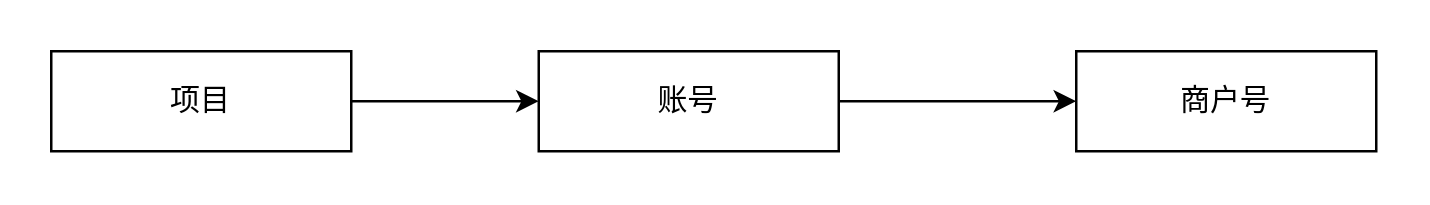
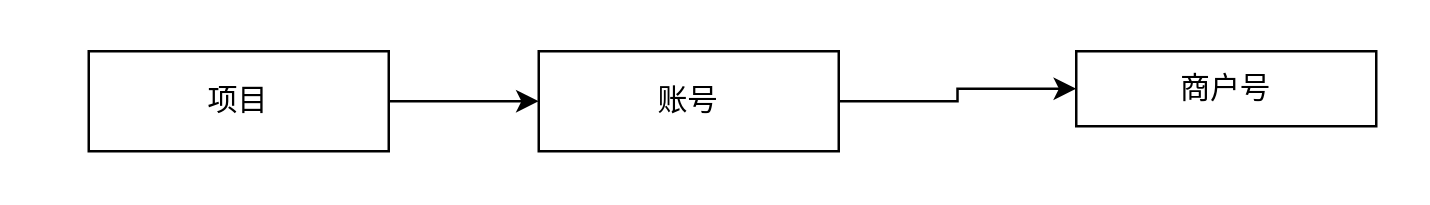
- <mxCell id="3" value="项目" style="rounded=0;whiteSpace=wrap;html=1;" vertex="1" parent="1"><mxGeometry x="20" y="20" width="120" height="40" as="geometry" /></mxCell>
+ <mxCell id="3" value="项目" style="rounded=0;whiteSpace=wrap;html=1;" vertex="1" parent="1"><mxGeometry x="35" y="20" width="120" height="40" as="geometry" /></mxCell>
- <mxCell id="6" value="商户号" style="rounded=0;whiteSpace=wrap;html=1;" vertex="1" parent="1"><mxGeometry x="430" y="20" width="120" height="40" as="geometry" /></mxCell>
+ <mxCell id="6" value="商户号" style="rounded=0;whiteSpace=wrap;html=1;" vertex="1" parent="1"><mxGeometry x="430" y="20" width="120" height="30" as="geometry" /></mxCell>
